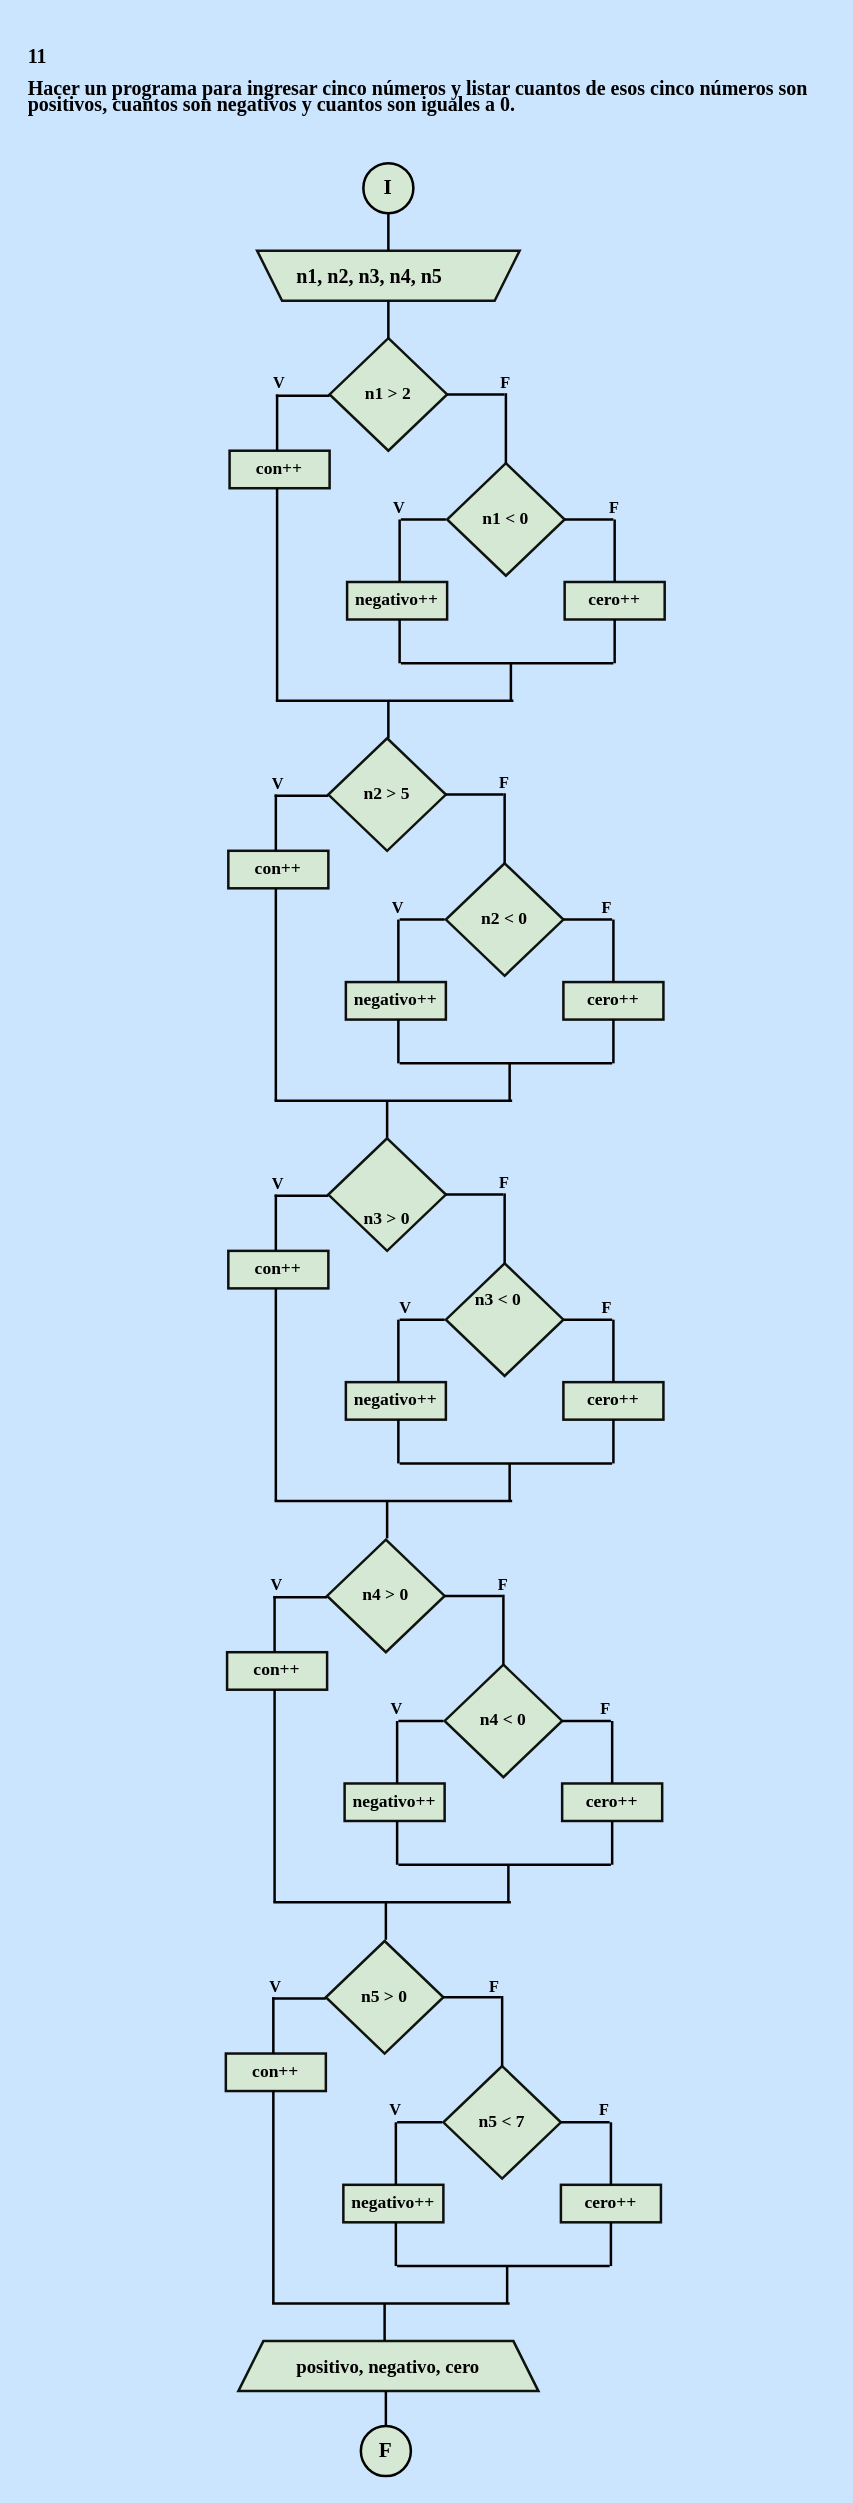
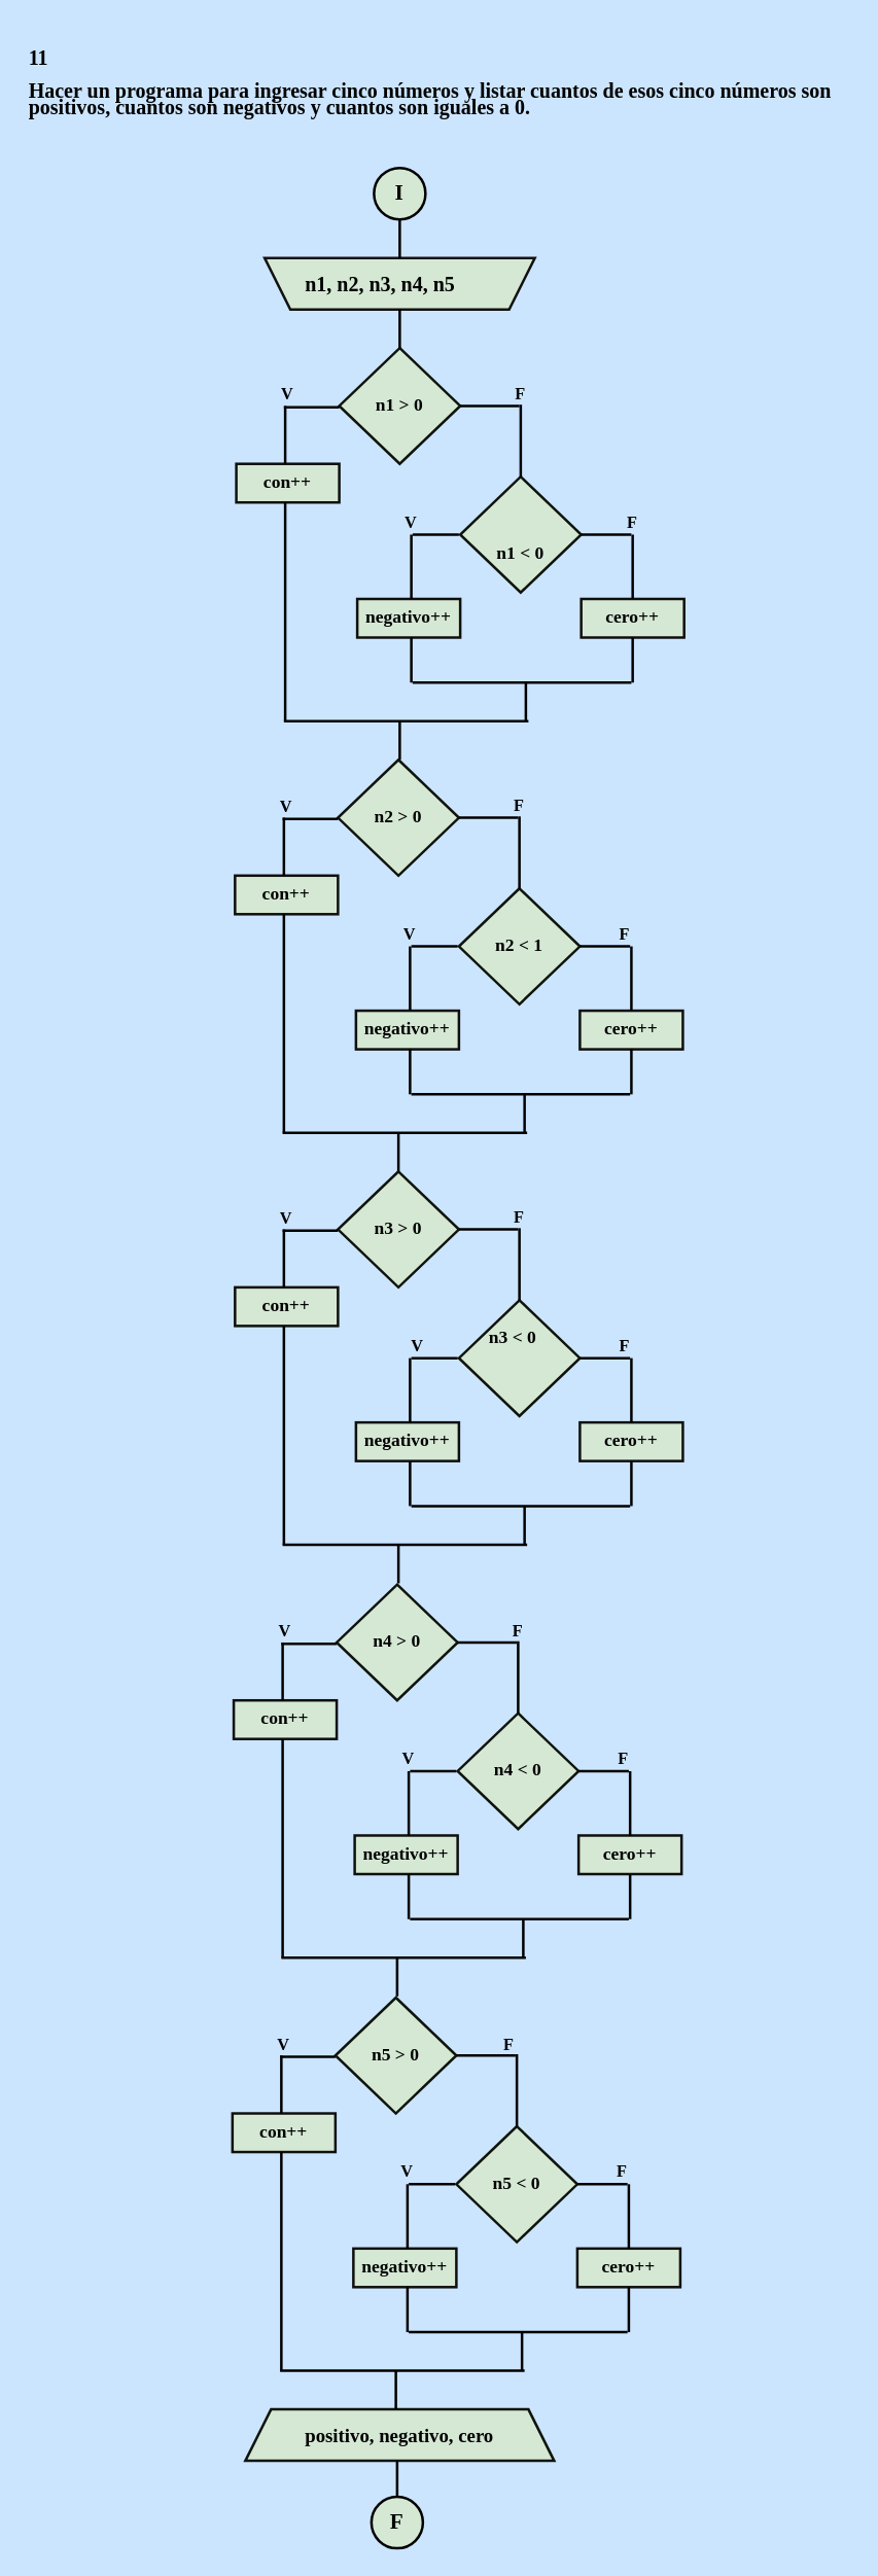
- <mxCell id="21" value="&lt;font color=&quot;#000000&quot; size=&quot;1&quot; face=&quot;Comic Sans MS&quot;&gt;&lt;b style=&quot;font-size: 14px;&quot;&gt;n1 &amp;gt; 2&lt;/b&gt;&lt;/font&gt;" style="text;strokeColor=none;align=center;fillColor=none;html=1;verticalAlign=middle;whiteSpace=wrap;rounded=0;fontFamily=Architects Daughter;fontSource=https://fonts.googleapis.com/css?family=Architects+Daughter;aspect=fixed;" vertex="1" parent="19"><mxGeometry x="12" y="35" width="70" height="20" as="geometry" /></mxCell>
+ <mxCell id="21" value="&lt;font color=&quot;#000000&quot; size=&quot;1&quot; face=&quot;Comic Sans MS&quot;&gt;&lt;b style=&quot;font-size: 14px;&quot;&gt;n1 &amp;gt; 0&lt;/b&gt;&lt;/font&gt;" style="text;strokeColor=none;align=center;fillColor=none;html=1;verticalAlign=middle;whiteSpace=wrap;rounded=0;fontFamily=Architects Daughter;fontSource=https://fonts.googleapis.com/css?family=Architects+Daughter;aspect=fixed;" vertex="1" parent="19"><mxGeometry x="12" y="35" width="70" height="20" as="geometry" /></mxCell>
- <mxCell id="24" value="&lt;font color=&quot;#000000&quot; size=&quot;1&quot; face=&quot;Comic Sans MS&quot;&gt;&lt;b style=&quot;font-size: 14px;&quot;&gt;n1 &amp;lt; 0&lt;/b&gt;&lt;/font&gt;" style="text;strokeColor=none;align=center;fillColor=none;html=1;verticalAlign=middle;whiteSpace=wrap;rounded=0;fontFamily=Architects Daughter;fontSource=https://fonts.googleapis.com/css?family=Architects+Daughter;aspect=fixed;" vertex="1" parent="22"><mxGeometry x="12" y="35" width="70" height="20" as="geometry" /></mxCell>
+ <mxCell id="24" value="&lt;font color=&quot;#000000&quot; size=&quot;1&quot; face=&quot;Comic Sans MS&quot;&gt;&lt;b style=&quot;font-size: 14px;&quot;&gt;n1 &amp;lt; 0&lt;/b&gt;&lt;/font&gt;" style="text;strokeColor=none;align=center;fillColor=none;html=1;verticalAlign=middle;whiteSpace=wrap;rounded=0;fontFamily=Architects Daughter;fontSource=https://fonts.googleapis.com/css?family=Architects+Daughter;aspect=fixed;" vertex="1" parent="22"><mxGeometry x="12" y="50" width="70" height="20" as="geometry" /></mxCell>
- <mxCell id="56" value="&lt;font color=&quot;#000000&quot; size=&quot;1&quot; face=&quot;Comic Sans MS&quot;&gt;&lt;b style=&quot;font-size: 14px;&quot;&gt;n2 &amp;gt; 5&lt;/b&gt;&lt;/font&gt;" style="text;strokeColor=none;align=center;fillColor=none;html=1;verticalAlign=middle;whiteSpace=wrap;rounded=0;fontFamily=Architects Daughter;fontSource=https://fonts.googleapis.com/css?family=Architects+Daughter;aspect=fixed;" vertex="1" parent="54"><mxGeometry x="12" y="35" width="70" height="20" as="geometry" /></mxCell>
+ <mxCell id="56" value="&lt;font color=&quot;#000000&quot; size=&quot;1&quot; face=&quot;Comic Sans MS&quot;&gt;&lt;b style=&quot;font-size: 14px;&quot;&gt;n2 &amp;gt; 0&lt;/b&gt;&lt;/font&gt;" style="text;strokeColor=none;align=center;fillColor=none;html=1;verticalAlign=middle;whiteSpace=wrap;rounded=0;fontFamily=Architects Daughter;fontSource=https://fonts.googleapis.com/css?family=Architects+Daughter;aspect=fixed;" vertex="1" parent="54"><mxGeometry x="12" y="35" width="70" height="20" as="geometry" /></mxCell>
- <mxCell id="59" value="&lt;font color=&quot;#000000&quot; size=&quot;1&quot; face=&quot;Comic Sans MS&quot;&gt;&lt;b style=&quot;font-size: 14px;&quot;&gt;n2 &amp;lt; 0&lt;/b&gt;&lt;/font&gt;" style="text;strokeColor=none;align=center;fillColor=none;html=1;verticalAlign=middle;whiteSpace=wrap;rounded=0;fontFamily=Architects Daughter;fontSource=https://fonts.googleapis.com/css?family=Architects+Daughter;aspect=fixed;" vertex="1" parent="57"><mxGeometry x="12" y="35" width="70" height="20" as="geometry" /></mxCell>
+ <mxCell id="59" value="&lt;font color=&quot;#000000&quot; size=&quot;1&quot; face=&quot;Comic Sans MS&quot;&gt;&lt;b style=&quot;font-size: 14px;&quot;&gt;n2 &amp;lt; 1&lt;/b&gt;&lt;/font&gt;" style="text;strokeColor=none;align=center;fillColor=none;html=1;verticalAlign=middle;whiteSpace=wrap;rounded=0;fontFamily=Architects Daughter;fontSource=https://fonts.googleapis.com/css?family=Architects+Daughter;aspect=fixed;" vertex="1" parent="57"><mxGeometry x="12" y="35" width="70" height="20" as="geometry" /></mxCell>
- <mxCell id="91" value="&lt;font color=&quot;#000000&quot; size=&quot;1&quot; face=&quot;Comic Sans MS&quot;&gt;&lt;b style=&quot;font-size: 14px;&quot;&gt;n3 &amp;gt; 0&lt;/b&gt;&lt;/font&gt;" style="text;strokeColor=none;align=center;fillColor=none;html=1;verticalAlign=middle;whiteSpace=wrap;rounded=0;fontFamily=Architects Daughter;fontSource=https://fonts.googleapis.com/css?family=Architects+Daughter;aspect=fixed;" vertex="1" parent="89"><mxGeometry x="12" y="55" width="70" height="20" as="geometry" /></mxCell>
+ <mxCell id="91" value="&lt;font color=&quot;#000000&quot; size=&quot;1&quot; face=&quot;Comic Sans MS&quot;&gt;&lt;b style=&quot;font-size: 14px;&quot;&gt;n3 &amp;gt; 0&lt;/b&gt;&lt;/font&gt;" style="text;strokeColor=none;align=center;fillColor=none;html=1;verticalAlign=middle;whiteSpace=wrap;rounded=0;fontFamily=Architects Daughter;fontSource=https://fonts.googleapis.com/css?family=Architects+Daughter;aspect=fixed;" vertex="1" parent="89"><mxGeometry x="12" y="35" width="70" height="20" as="geometry" /></mxCell>
- <mxCell id="163" value="&lt;font color=&quot;#000000&quot; size=&quot;1&quot; face=&quot;Comic Sans MS&quot;&gt;&lt;b style=&quot;font-size: 14px;&quot;&gt;n5 &amp;lt; 7&lt;/b&gt;&lt;/font&gt;" style="text;strokeColor=none;align=center;fillColor=none;html=1;verticalAlign=middle;whiteSpace=wrap;rounded=0;fontFamily=Architects Daughter;fontSource=https://fonts.googleapis.com/css?family=Architects+Daughter;aspect=fixed;" vertex="1" parent="161"><mxGeometry x="12" y="35" width="70" height="20" as="geometry" /></mxCell>
+ <mxCell id="163" value="&lt;font color=&quot;#000000&quot; size=&quot;1&quot; face=&quot;Comic Sans MS&quot;&gt;&lt;b style=&quot;font-size: 14px;&quot;&gt;n5 &amp;lt; 0&lt;/b&gt;&lt;/font&gt;" style="text;strokeColor=none;align=center;fillColor=none;html=1;verticalAlign=middle;whiteSpace=wrap;rounded=0;fontFamily=Architects Daughter;fontSource=https://fonts.googleapis.com/css?family=Architects+Daughter;aspect=fixed;" vertex="1" parent="161"><mxGeometry x="12" y="35" width="70" height="20" as="geometry" /></mxCell>
